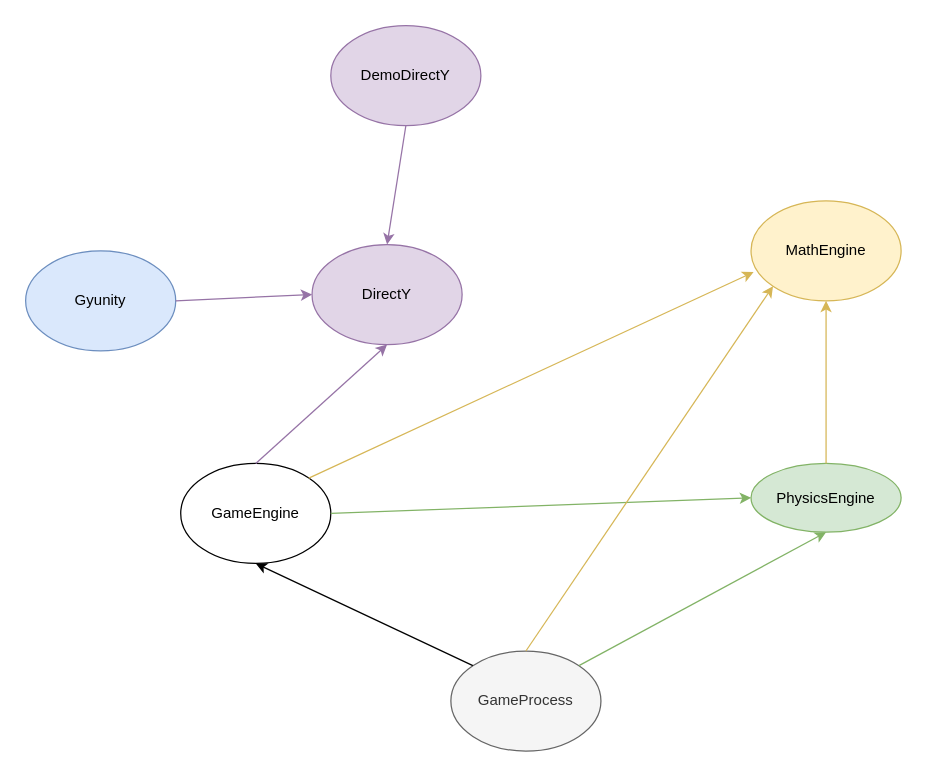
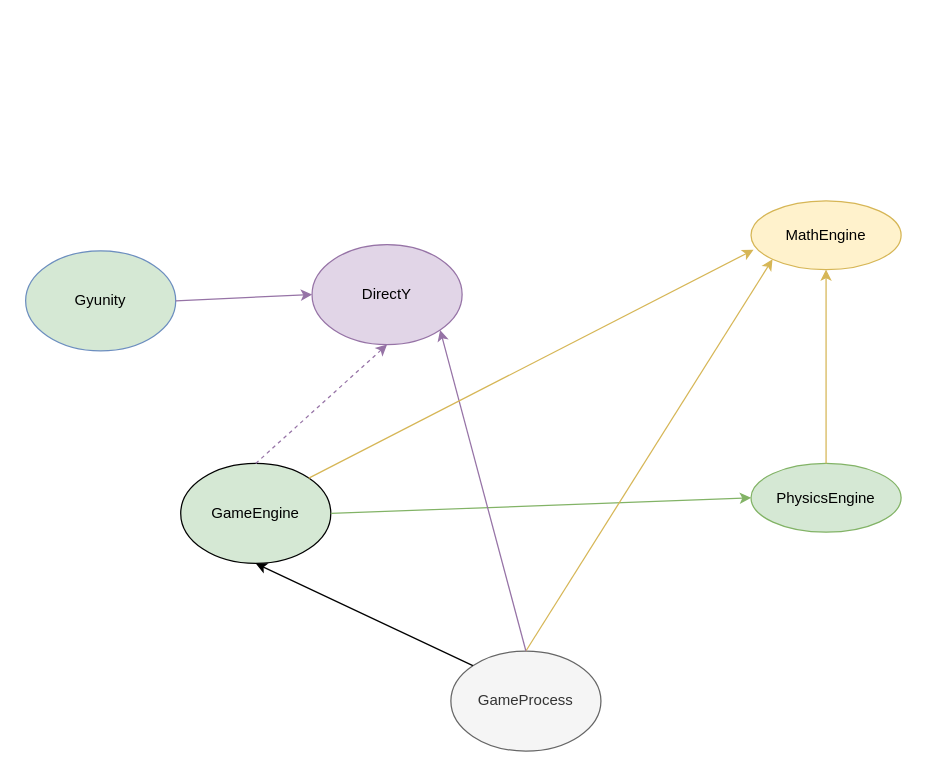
- <mxCell id="16" value="DemoDirectY" style="ellipse;whiteSpace=wrap;html=1;fillColor=#e1d5e7;strokeColor=#9673a6;" parent="1" vertex="1"><mxGeometry x="264" y="20" width="120" height="80" as="geometry" /></mxCell>
- <mxCell id="17" value="" style="endArrow=classic;html=1;rounded=0;exitX=0.5;exitY=1;exitDx=0;exitDy=0;entryX=0.5;entryY=0;entryDx=0;entryDy=0;fillColor=#e1d5e7;strokeColor=#9673a6;" parent="1" source="16" target="7" edge="1"><mxGeometry width="50" height="50" relative="1" as="geometry"><mxPoint x="360" y="680" as="sourcePoint" /><mxPoint x="410" y="630" as="targetPoint" /></mxGeometry></mxCell>
- <mxCell id="2" value="MathEngine" style="ellipse;whiteSpace=wrap;html=1;fillColor=#fff2cc;strokeColor=#d6b656;" parent="1" vertex="1"><mxGeometry x="600" y="160" width="120" height="80" as="geometry" /></mxCell>
+ <mxCell id="2" value="MathEngine" style="ellipse;whiteSpace=wrap;html=1;fillColor=#fff2cc;strokeColor=#d6b656;" parent="1" vertex="1"><mxGeometry x="600" y="160" width="120" height="55" as="geometry" /></mxCell>
- <mxCell id="3" value="Gyunity" style="ellipse;whiteSpace=wrap;html=1;fillColor=#dae8fc;strokeColor=#6c8ebf;" parent="1" vertex="1"><mxGeometry x="20" y="200" width="120" height="80" as="geometry" /></mxCell>
+ <mxCell id="3" value="Gyunity" style="ellipse;whiteSpace=wrap;html=1;fillColor=#d5e8d4;strokeColor=#6c8ebf;" parent="1" vertex="1"><mxGeometry x="20" y="200" width="120" height="80" as="geometry" /></mxCell>
- <mxCell id="10" value="" style="endArrow=classic;html=1;rounded=0;exitX=0.5;exitY=0;exitDx=0;exitDy=0;entryX=0.5;entryY=1;entryDx=0;entryDy=0;fillColor=#e1d5e7;strokeColor=#9673a6;" parent="1" source="9" target="7" edge="1"><mxGeometry width="50" height="50" relative="1" as="geometry"><mxPoint x="360" y="680" as="sourcePoint" /><mxPoint x="410" y="630" as="targetPoint" /></mxGeometry></mxCell>
+ <mxCell id="10" value="" style="endArrow=classic;html=1;rounded=0;exitX=0.5;exitY=0;exitDx=0;exitDy=0;entryX=0.5;entryY=1;entryDx=0;entryDy=0;fillColor=#e1d5e7;strokeColor=#9673a6;dashed=1;" parent="1" source="9" target="7" edge="1"><mxGeometry width="50" height="50" relative="1" as="geometry"><mxPoint x="360" y="680" as="sourcePoint" /><mxPoint x="410" y="630" as="targetPoint" /></mxGeometry></mxCell>
+ <mxCell id="15" value="" style="endArrow=classic;html=1;rounded=0;entryX=1;entryY=1;entryDx=0;entryDy=0;exitX=0.5;exitY=0;exitDx=0;exitDy=0;fillColor=#e1d5e7;strokeColor=#9673a6;" parent="1" source="5" target="7" edge="1"><mxGeometry width="50" height="50" relative="1" as="geometry"><mxPoint x="360" y="680" as="sourcePoint" /><mxPoint x="410" y="630" as="targetPoint" /></mxGeometry></mxCell>
- <mxCell id="9" value="GameEngine" style="ellipse;whiteSpace=wrap;html=1;" parent="1" vertex="1"><mxGeometry x="144" y="370" width="120" height="80" as="geometry" /></mxCell>
+ <mxCell id="9" value="GameEngine" style="ellipse;whiteSpace=wrap;html=1;fillColor=#d5e8d4;" parent="1" vertex="1"><mxGeometry x="144" y="370" width="120" height="80" as="geometry" /></mxCell>
- <mxCell id="12" value="" style="endArrow=classic;html=1;rounded=0;exitX=1;exitY=0;exitDx=0;exitDy=0;entryX=0.5;entryY=1;entryDx=0;entryDy=0;fillColor=#d5e8d4;strokeColor=#82b366;" parent="1" source="5" target="4" edge="1"><mxGeometry width="50" height="50" relative="1" as="geometry"><mxPoint x="360" y="680" as="sourcePoint" /><mxPoint x="410" y="630" as="targetPoint" /></mxGeometry></mxCell>
